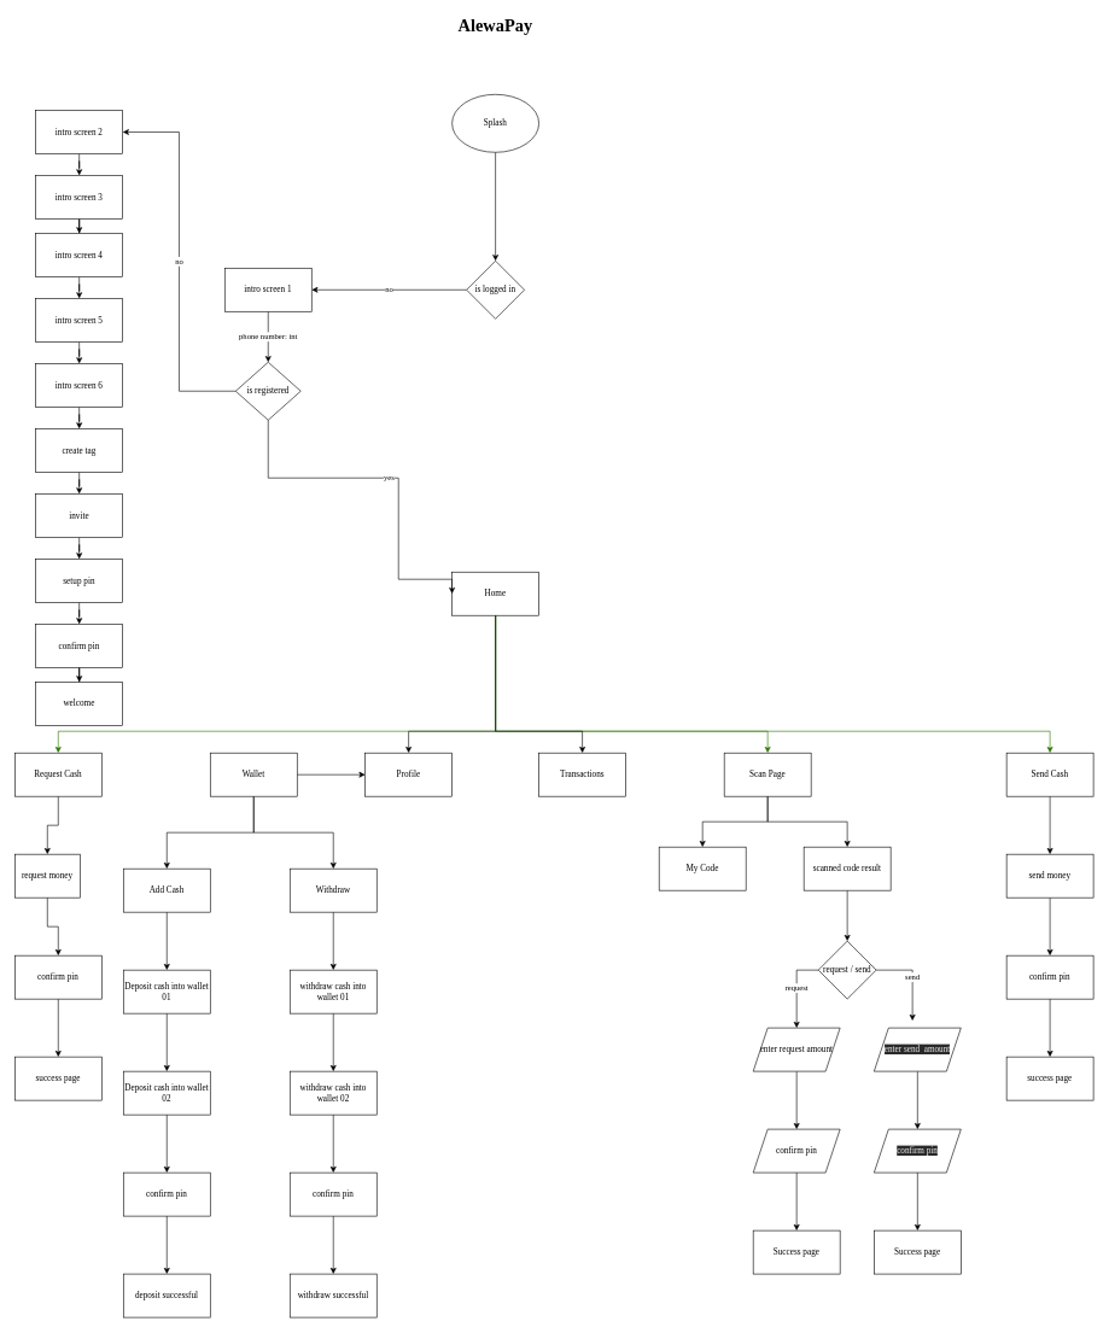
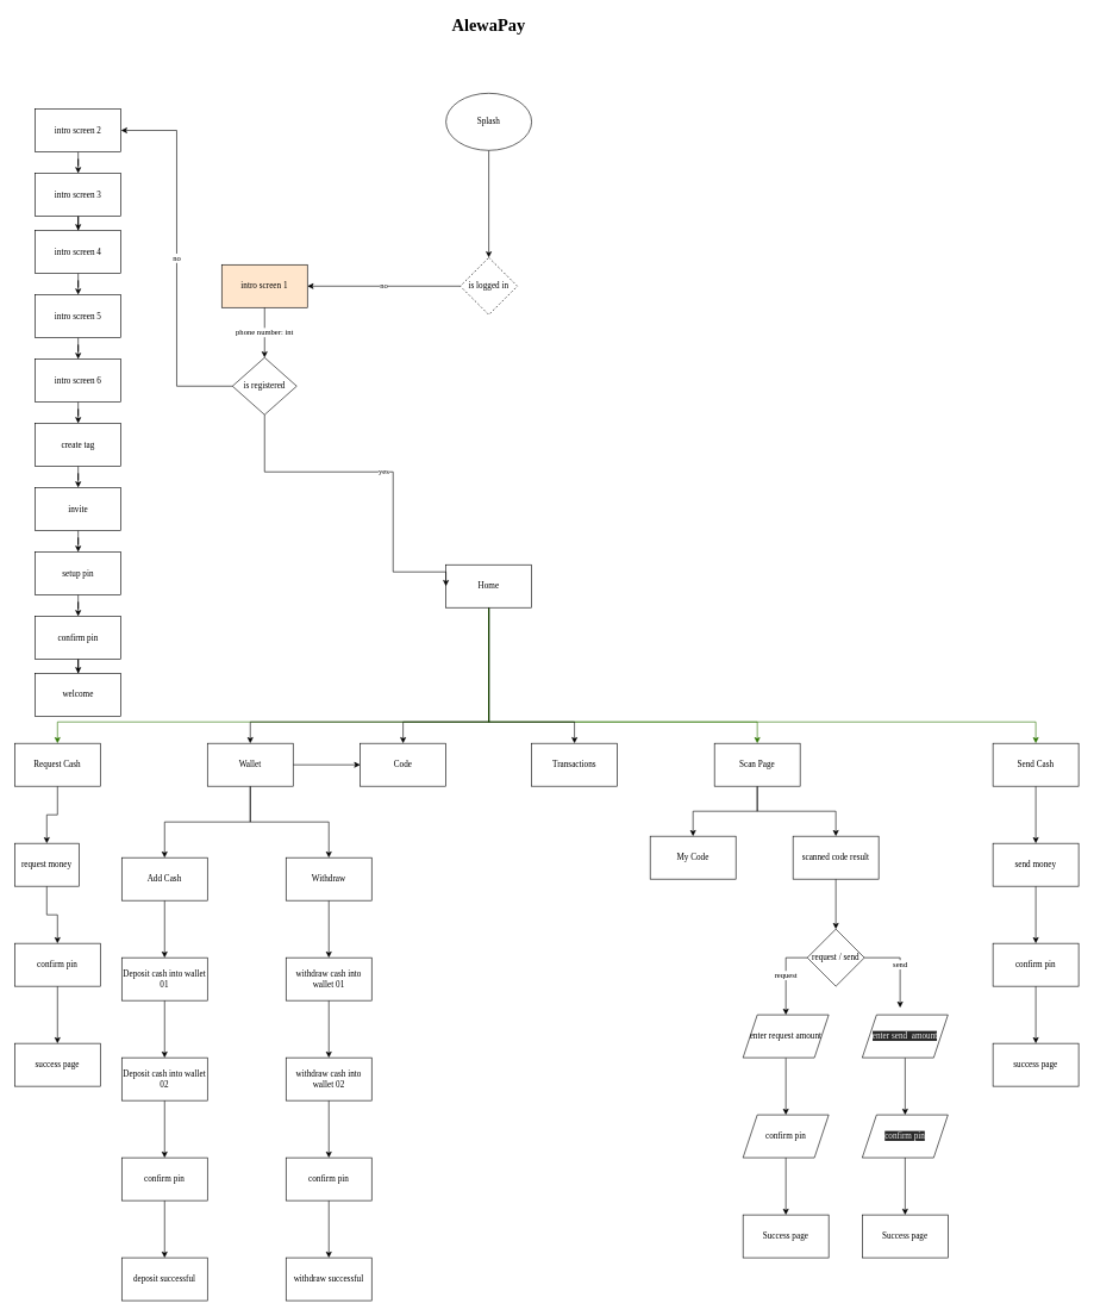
- <mxCell id="15" value="intro screen 1" style="rounded=0;whiteSpace=wrap;html=1;fontFamily=Verdana;" parent="1" vertex="1"><mxGeometry x="310" y="370" width="120" height="60" as="geometry" /></mxCell>
+ <mxCell id="15" value="intro screen 1" style="rounded=0;whiteSpace=wrap;html=1;fontFamily=Verdana;fillColor=#ffe6cc;" parent="1" vertex="1"><mxGeometry x="310" y="370" width="120" height="60" as="geometry" /></mxCell>
- <mxCell id="6" value="is logged in" style="rhombus;whiteSpace=wrap;html=1;fontFamily=Verdana;" parent="1" vertex="1"><mxGeometry x="644" y="360" width="80" height="80" as="geometry" /></mxCell>
+ <mxCell id="6" value="is logged in" style="rhombus;whiteSpace=wrap;html=1;fontFamily=Verdana;dashed=1;" parent="1" vertex="1"><mxGeometry x="644" y="360" width="80" height="80" as="geometry" /></mxCell>
+ <mxCell id="11" style="edgeStyle=orthogonalEdgeStyle;rounded=0;orthogonalLoop=1;jettySize=auto;html=1;entryX=0.5;entryY=0;entryDx=0;entryDy=0;fontFamily=Verdana;" parent="1" source="13" target="41" edge="1"><mxGeometry relative="1" as="geometry"><Array as="points"><mxPoint x="684" y="1010" /><mxPoint x="350" y="1010" /></Array></mxGeometry></mxCell>
- <mxCell id="46" value="Profile" style="rounded=0;whiteSpace=wrap;html=1;fontFamily=Verdana;" parent="1" vertex="1"><mxGeometry x="504" y="1040" width="120" height="60" as="geometry" /></mxCell>
+ <mxCell id="46" value="Code" style="rounded=0;whiteSpace=wrap;html=1;fontFamily=Verdana;" parent="1" vertex="1"><mxGeometry x="504" y="1040" width="120" height="60" as="geometry" /></mxCell>
